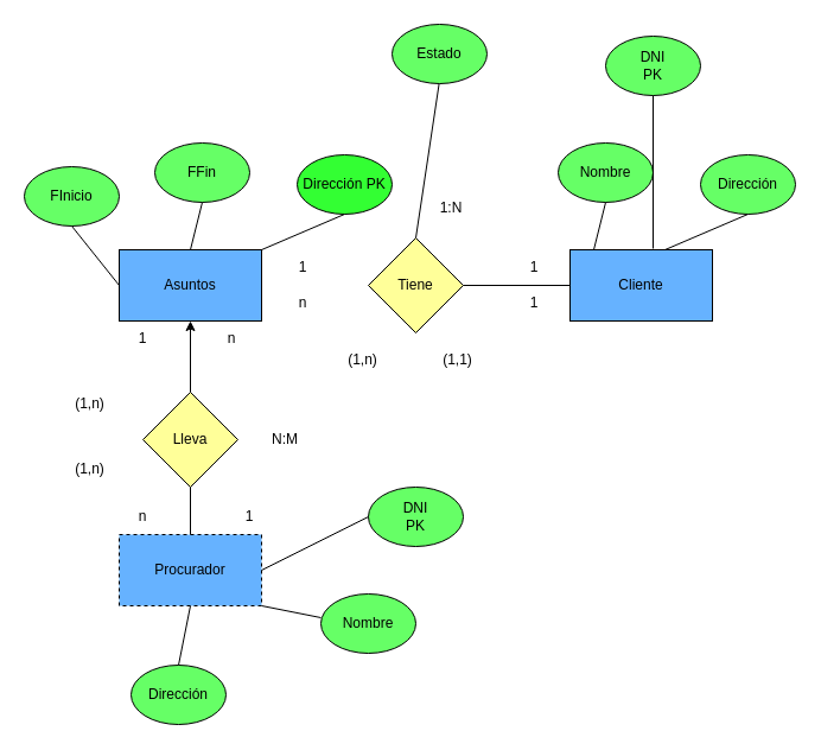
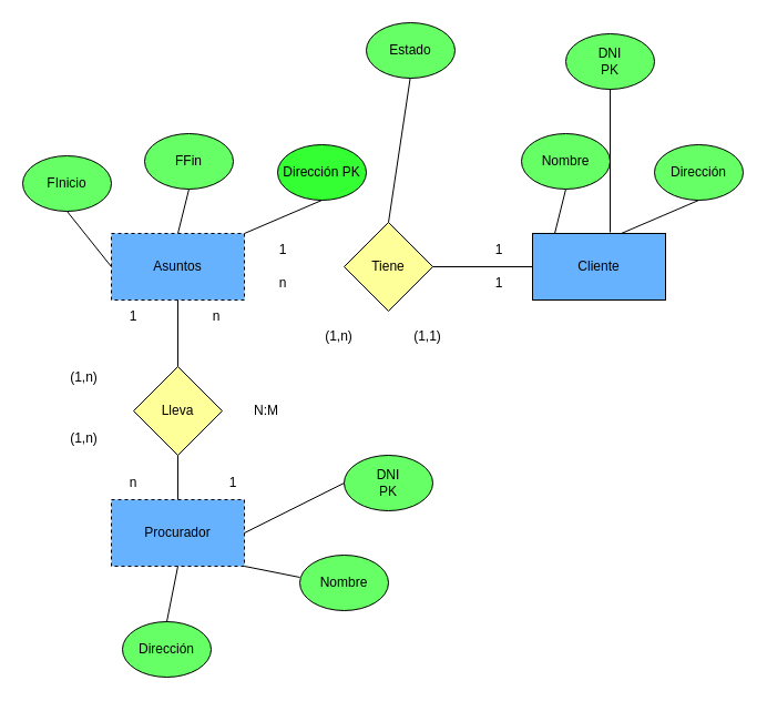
- <mxCell id="20" value="1:N" style="text;html=1;align=center;verticalAlign=middle;whiteSpace=wrap;rounded=0;" vertex="1" parent="1"><mxGeometry x="350" y="160" width="60" height="30" as="geometry" /></mxCell>
- <mxCell id="2" value="Asuntos" style="rounded=0;whiteSpace=wrap;html=1;fillColor=#66B2FF;" vertex="1" parent="1"><mxGeometry x="100" y="210" width="120" height="60" as="geometry" /></mxCell>
+ <mxCell id="2" value="Asuntos" style="rounded=0;whiteSpace=wrap;html=1;fillColor=#66B2FF;dashed=1;" vertex="1" parent="1"><mxGeometry x="100" y="210" width="120" height="60" as="geometry" /></mxCell>
- <mxCell id="8" value="" style="endArrow=classic;html=1;rounded=0;entryX=0.5;entryY=1;entryDx=0;entryDy=0;exitX=0.5;exitY=0;exitDx=0;exitDy=0;" edge="1" parent="1" source="6" target="2"><mxGeometry width="50" height="50" relative="1" as="geometry"><mxPoint x="150" y="340" as="sourcePoint" /><mxPoint x="200" y="290" as="targetPoint" /></mxGeometry></mxCell>
+ <mxCell id="8" value="" style="endArrow=none;html=1;rounded=0;entryX=0.5;entryY=1;entryDx=0;entryDy=0;exitX=0.5;exitY=0;exitDx=0;exitDy=0;" edge="1" parent="1" source="6" target="2"><mxGeometry width="50" height="50" relative="1" as="geometry"><mxPoint x="150" y="340" as="sourcePoint" /><mxPoint x="200" y="290" as="targetPoint" /></mxGeometry></mxCell>
